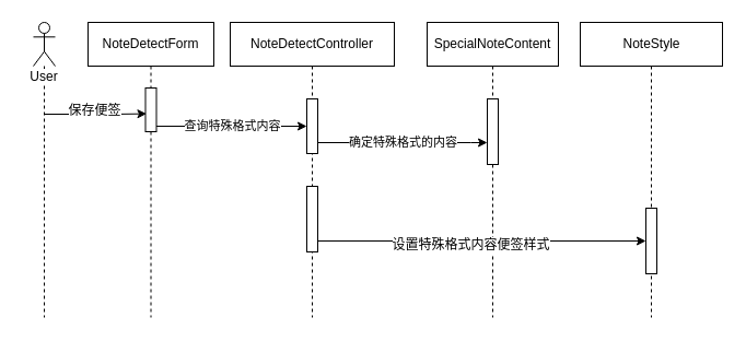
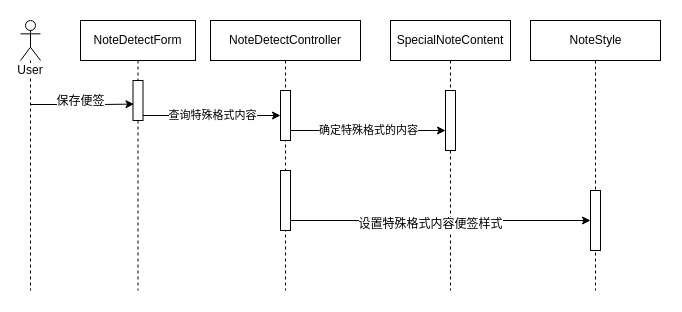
- <mxCell id="4" value="User" style="shape=umlLifeline;participant=umlActor;perimeter=lifelinePerimeter;whiteSpace=wrap;html=1;container=1;collapsible=0;recursiveResize=0;verticalAlign=top;spacingTop=36;labelBackgroundColor=#ffffff;outlineConnect=0;size=40;" parent="1" vertex="1"><mxGeometry x="30" y="20" width="20" height="270" as="geometry" /></mxCell>
+ <mxCell id="4" value="User" style="shape=umlLifeline;participant=umlActor;perimeter=lifelinePerimeter;whiteSpace=wrap;html=1;container=1;collapsible=0;recursiveResize=0;verticalAlign=top;spacingTop=36;labelBackgroundColor=#ffffff;outlineConnect=0;size=40;" parent="1" vertex="1"><mxGeometry x="20" y="20" width="20" height="270" as="geometry" /></mxCell>
